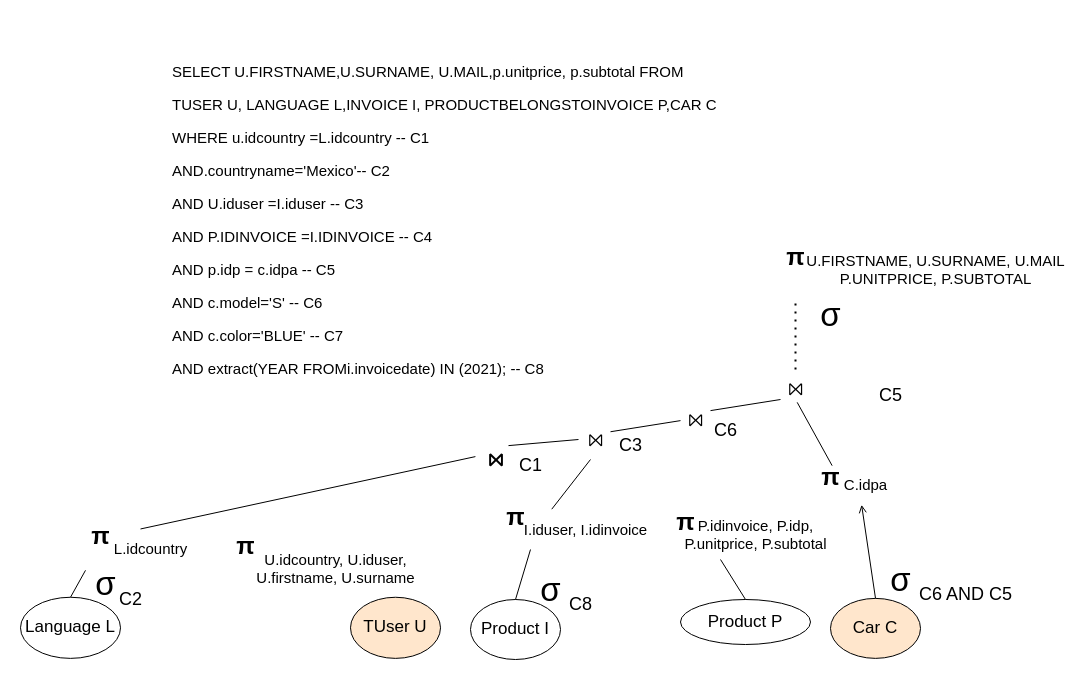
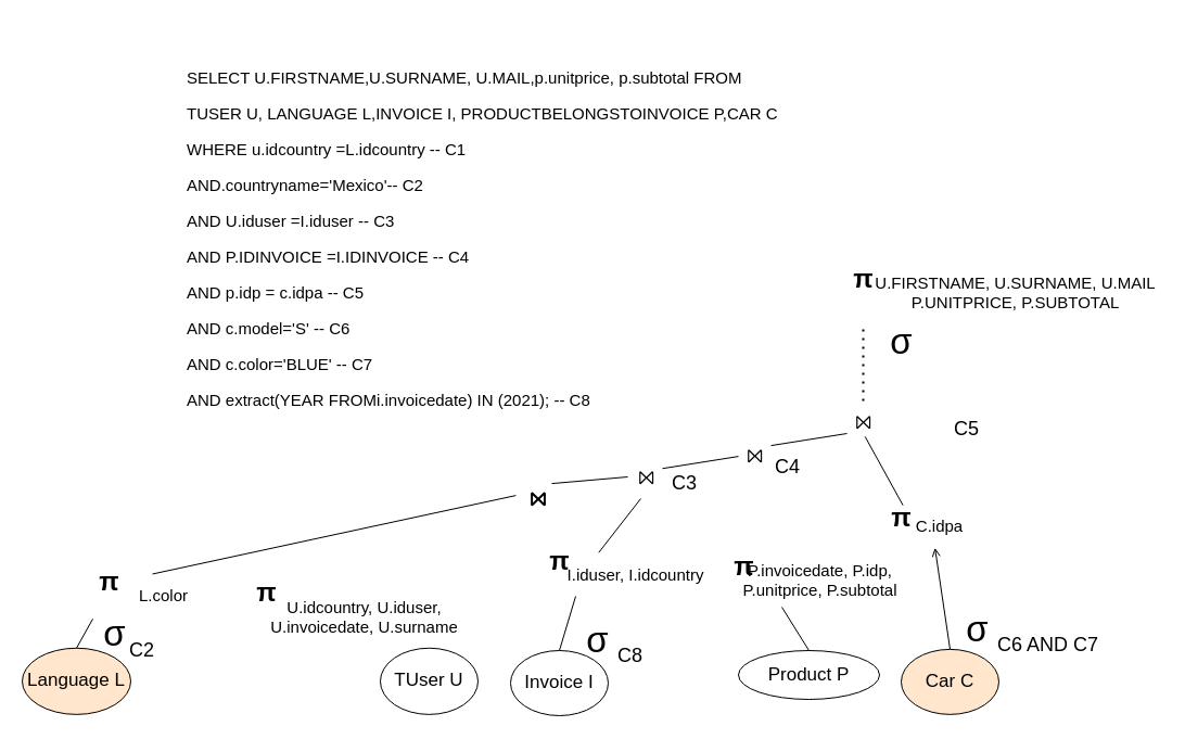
- <mxCell id="28" value="C6" style="text;html=1;resizable=0;autosize=1;align=center;verticalAlign=middle;points=[];fillColor=none;strokeColor=none;rounded=0;fontSize=18;" vertex="1" parent="1"><mxGeometry x="705" y="415.12" width="40" height="30" as="geometry" /></mxCell>
+ <mxCell id="28" value="C4" style="text;html=1;resizable=0;autosize=1;align=center;verticalAlign=middle;points=[];fillColor=none;strokeColor=none;rounded=0;fontSize=18;" vertex="1" parent="1"><mxGeometry x="705" y="415.12" width="40" height="30" as="geometry" /></mxCell>
- <mxCell id="30" value="C1" style="text;html=1;resizable=0;autosize=1;align=center;verticalAlign=middle;points=[];fillColor=none;strokeColor=none;rounded=0;fontSize=18;" vertex="1" parent="1"><mxGeometry x="510" y="450.12" width="40" height="30" as="geometry" /></mxCell>
- <mxCell id="39" value="&lt;div style=&quot;font-size: 15px&quot;&gt;&lt;font style=&quot;font-size: 15px&quot;&gt;I.iduser&lt;/font&gt;&lt;font style=&quot;font-size: 15px&quot;&gt;, I.idinvoice&lt;/font&gt;&lt;/div&gt;" style="text;html=1;resizable=0;autosize=1;align=center;verticalAlign=middle;points=[];fillColor=none;strokeColor=none;rounded=0;fontSize=31;" vertex="1" parent="1"><mxGeometry x="515" y="509" width="140" height="40" as="geometry" /></mxCell>
+ <mxCell id="39" value="&lt;div style=&quot;font-size: 15px&quot;&gt;&lt;font style=&quot;font-size: 15px&quot;&gt;I.iduser&lt;/font&gt;&lt;font style=&quot;font-size: 15px&quot;&gt;, I.idcountry&lt;/font&gt;&lt;/div&gt;" style="text;html=1;resizable=0;autosize=1;align=center;verticalAlign=middle;points=[];fillColor=none;strokeColor=none;rounded=0;fontSize=31;" vertex="1" parent="1"><mxGeometry x="515" y="509" width="140" height="40" as="geometry" /></mxCell>
- <mxCell id="42" value="&lt;div style=&quot;font-size: 15px&quot;&gt;P.idinvoice, P.idp, &lt;br&gt;&lt;/div&gt;&lt;div style=&quot;font-size: 15px&quot;&gt;P.unitprice, P.subtotal&lt;br&gt;&lt;/div&gt;" style="text;html=1;resizable=0;autosize=1;align=center;verticalAlign=middle;points=[];fillColor=none;strokeColor=none;rounded=0;fontSize=31;" vertex="1" parent="1"><mxGeometry x="675" y="494" width="160" height="80" as="geometry" /></mxCell>
+ <mxCell id="42" value="&lt;div style=&quot;font-size: 15px&quot;&gt;P.invoicedate, P.idp, &lt;br&gt;&lt;/div&gt;&lt;div style=&quot;font-size: 15px&quot;&gt;P.unitprice, P.subtotal&lt;br&gt;&lt;/div&gt;" style="text;html=1;resizable=0;autosize=1;align=center;verticalAlign=middle;points=[];fillColor=none;strokeColor=none;rounded=0;fontSize=31;" vertex="1" parent="1"><mxGeometry x="675" y="494" width="160" height="80" as="geometry" /></mxCell>
- <mxCell id="36" value="&lt;div style=&quot;font-size: 15px&quot;&gt;&lt;font style=&quot;font-size: 15px&quot;&gt;L.idcountry&lt;br&gt;&lt;/font&gt;&lt;/div&gt;" style="text;html=1;resizable=0;autosize=1;align=center;verticalAlign=middle;points=[];fillColor=none;strokeColor=none;rounded=0;fontSize=31;" vertex="1" parent="1"><mxGeometry x="105" y="527.88" width="90" height="40" as="geometry" /></mxCell>
+ <mxCell id="36" value="&lt;div style=&quot;font-size: 15px&quot;&gt;&lt;font style=&quot;font-size: 15px&quot;&gt;L.color&lt;br&gt;&lt;/font&gt;&lt;/div&gt;" style="text;html=1;resizable=0;autosize=1;align=center;verticalAlign=middle;points=[];fillColor=none;strokeColor=none;rounded=0;fontSize=31;" vertex="1" parent="1"><mxGeometry x="105" y="527.88" width="90" height="40" as="geometry" /></mxCell>
- <mxCell id="34" value="&lt;div style=&quot;font-size: 15px&quot;&gt;&lt;font style=&quot;font-size: 15px&quot;&gt;U.idcountry, U.iduser,&lt;/font&gt;&lt;/div&gt;&lt;div style=&quot;font-size: 15px&quot;&gt;&lt;font style=&quot;font-size: 15px&quot;&gt;U.firstname, U.surname&lt;/font&gt;&lt;/div&gt;" style="text;html=1;resizable=0;autosize=1;align=center;verticalAlign=middle;points=[];fillColor=none;strokeColor=none;rounded=0;fontSize=31;" vertex="1" parent="1"><mxGeometry x="250" y="527.88" width="170" height="80" as="geometry" /></mxCell>
+ <mxCell id="34" value="&lt;div style=&quot;font-size: 15px&quot;&gt;&lt;font style=&quot;font-size: 15px&quot;&gt;U.idcountry, U.iduser,&lt;/font&gt;&lt;/div&gt;&lt;div style=&quot;font-size: 15px&quot;&gt;&lt;font style=&quot;font-size: 15px&quot;&gt;U.invoicedate, U.surname&lt;/font&gt;&lt;/div&gt;" style="text;html=1;resizable=0;autosize=1;align=center;verticalAlign=middle;points=[];fillColor=none;strokeColor=none;rounded=0;fontSize=31;" vertex="1" parent="1"><mxGeometry x="250" y="527.88" width="170" height="80" as="geometry" /></mxCell>
- <mxCell id="26" value="C6 AND C5" style="text;html=1;resizable=0;autosize=1;align=center;verticalAlign=middle;points=[];fillColor=none;strokeColor=none;rounded=0;fontSize=18;" vertex="1" parent="1"><mxGeometry x="910" y="579" width="110" height="30" as="geometry" /></mxCell>
+ <mxCell id="26" value="C6 AND C7" style="text;html=1;resizable=0;autosize=1;align=center;verticalAlign=middle;points=[];fillColor=none;strokeColor=none;rounded=0;fontSize=18;" vertex="1" parent="1"><mxGeometry x="910" y="579" width="110" height="30" as="geometry" /></mxCell>
- <mxCell id="11" value="Language L" style="ellipse;whiteSpace=wrap;html=1;fontSize=17;" vertex="1" parent="1"><mxGeometry x="20" y="596.76" width="100" height="61.12" as="geometry" /></mxCell>
+ <mxCell id="11" value="Language L" style="ellipse;whiteSpace=wrap;html=1;fontSize=17;fillColor=#ffe6cc;" vertex="1" parent="1"><mxGeometry x="20" y="596.76" width="100" height="61.12" as="geometry" /></mxCell>
- <mxCell id="10" value="TUser U" style="ellipse;whiteSpace=wrap;html=1;fontSize=17;fillColor=#ffe6cc;" vertex="1" parent="1"><mxGeometry x="350" y="596.76" width="90" height="61.12" as="geometry" /></mxCell>
+ <mxCell id="10" value="TUser U" style="ellipse;whiteSpace=wrap;html=1;fontSize=17;" vertex="1" parent="1"><mxGeometry x="350" y="596.76" width="90" height="61.12" as="geometry" /></mxCell>
- <mxCell id="13" value="Product I" style="ellipse;whiteSpace=wrap;html=1;fontSize=17;" vertex="1" parent="1"><mxGeometry x="470" y="599" width="90" height="60" as="geometry" /></mxCell>
+ <mxCell id="13" value="Invoice I" style="ellipse;whiteSpace=wrap;html=1;fontSize=17;" vertex="1" parent="1"><mxGeometry x="470" y="599" width="90" height="60" as="geometry" /></mxCell>
